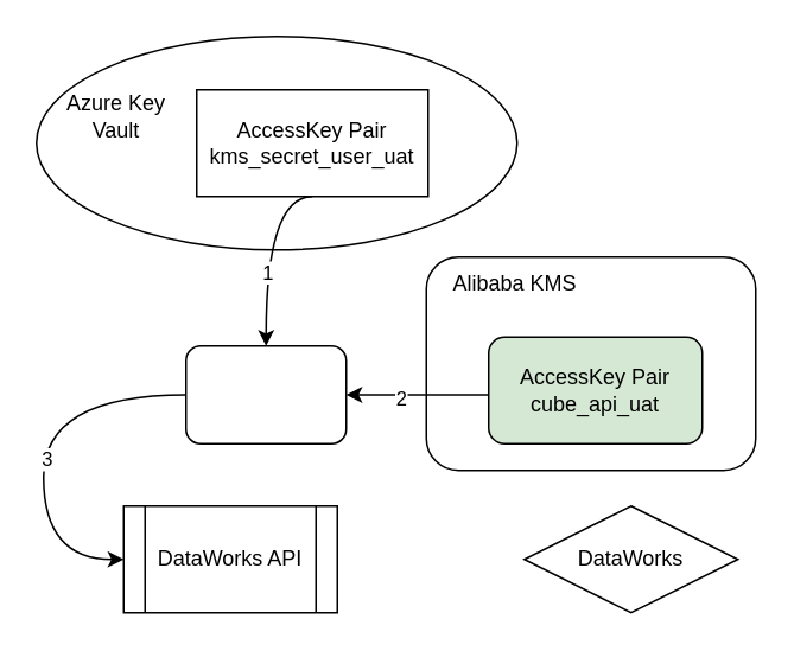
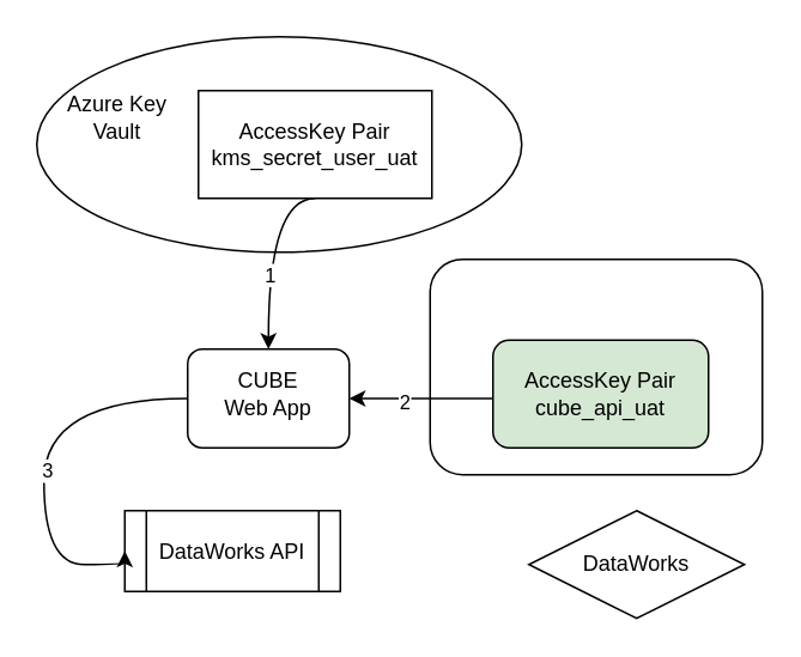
- <mxCell id="5" value="Alibaba KMS" style="text;html=1;strokeColor=none;fillColor=none;align=center;verticalAlign=middle;whiteSpace=wrap;rounded=0;" vertex="1" parent="1"><mxGeometry x="239" y="144" width="100" height="30" as="geometry" /></mxCell>
+ <mxCell id="6" value="CUBE&lt;br&gt;Web App" style="text;html=1;strokeColor=none;fillColor=none;align=center;verticalAlign=middle;whiteSpace=wrap;rounded=0;" vertex="1" parent="1"><mxGeometry x="119" y="204" width="60" height="30" as="geometry" /></mxCell>
- <mxCell id="15" value="DataWorks API" style="shape=process;whiteSpace=wrap;html=1;backgroundOutline=1;" vertex="1" parent="1"><mxGeometry x="69" y="284" width="120" height="60" as="geometry" /></mxCell>
+ <mxCell id="15" value="DataWorks API" style="shape=process;whiteSpace=wrap;html=1;backgroundOutline=1;" vertex="1" parent="1"><mxGeometry x="69" y="284" width="120" height="45" as="geometry" /></mxCell>
